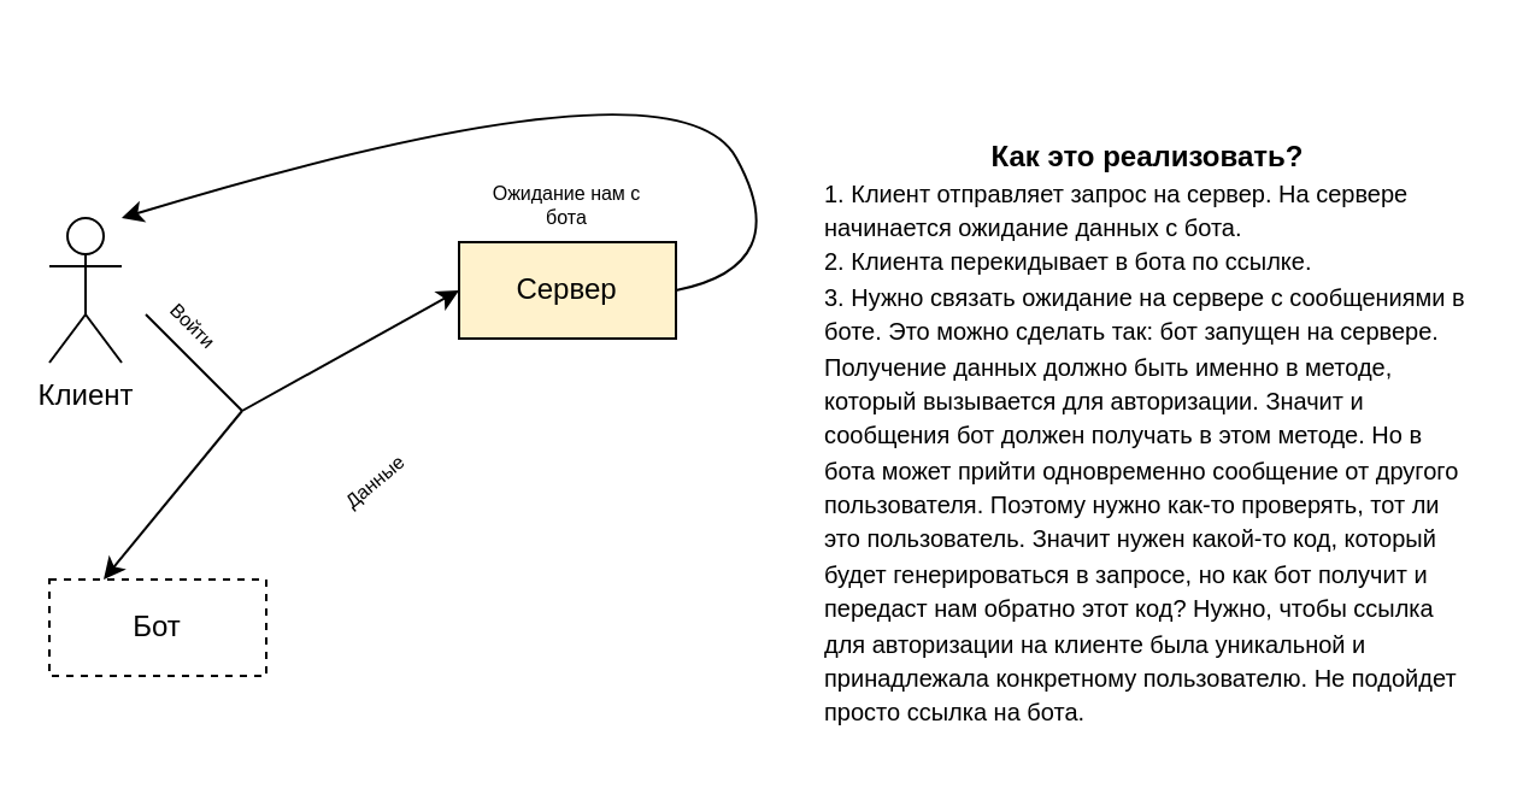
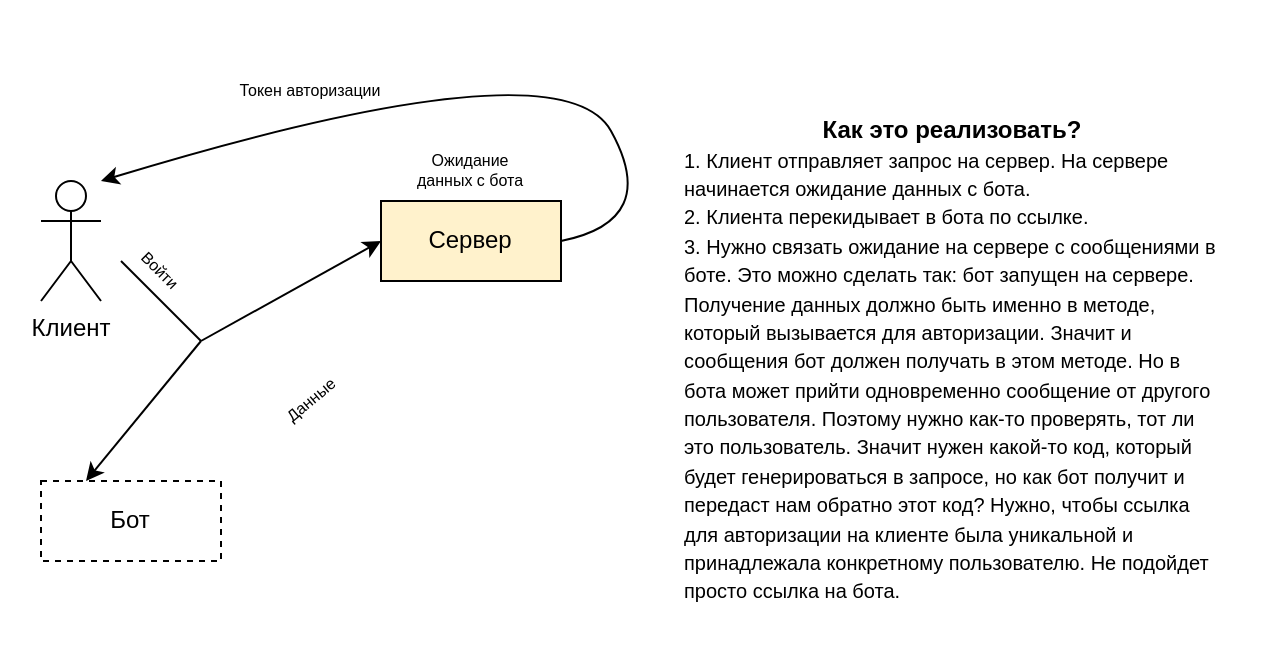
+ <mxCell id="11" value="Токен авторизации" style="text;html=1;align=center;verticalAlign=middle;whiteSpace=wrap;rounded=0;fontSize=8;" vertex="1" parent="1"><mxGeometry x="80" y="30" width="150" height="30" as="geometry" /></mxCell>
- <mxCell id="9" value="Ожидание нам с бота" style="text;html=1;align=center;verticalAlign=middle;whiteSpace=wrap;rounded=0;fontSize=8;" vertex="1" parent="1"><mxGeometry x="200" y="70" width="70" height="30" as="geometry" /></mxCell>
+ <mxCell id="9" value="Ожидание данных с бота" style="text;html=1;align=center;verticalAlign=middle;whiteSpace=wrap;rounded=0;fontSize=8;" vertex="1" parent="1"><mxGeometry x="200" y="70" width="70" height="30" as="geometry" /></mxCell>
